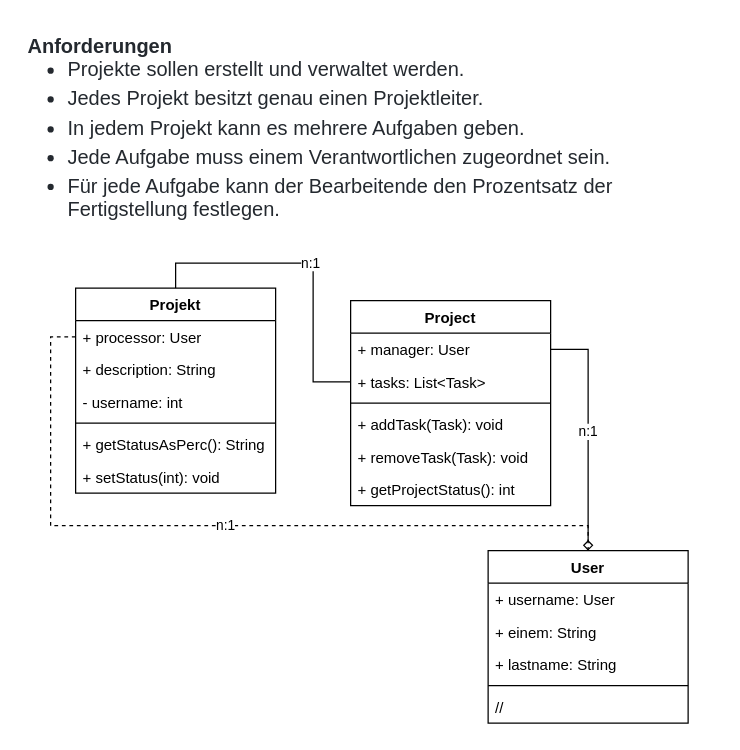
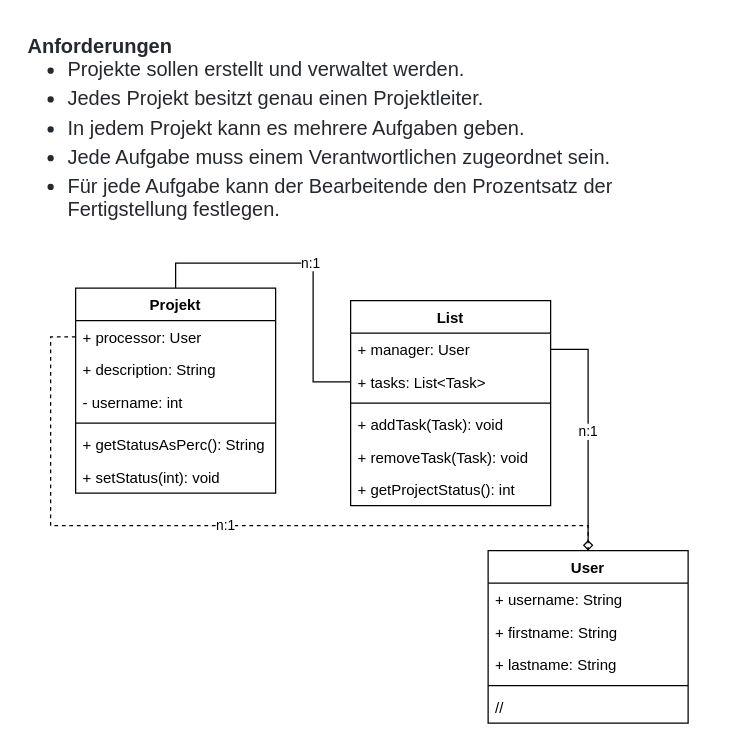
- <mxCell id="3" value="Project" style="swimlane;fontStyle=1;align=center;verticalAlign=top;childLayout=stackLayout;horizontal=1;startSize=26;horizontalStack=0;resizeParent=1;resizeParentMax=0;resizeLast=0;collapsible=1;marginBottom=0;" parent="1" vertex="1"><mxGeometry x="280" y="240" width="160" height="164" as="geometry" /></mxCell>
+ <mxCell id="3" value="List" style="swimlane;fontStyle=1;align=center;verticalAlign=top;childLayout=stackLayout;horizontal=1;startSize=26;horizontalStack=0;resizeParent=1;resizeParentMax=0;resizeLast=0;collapsible=1;marginBottom=0;" parent="1" vertex="1"><mxGeometry x="280" y="240" width="160" height="164" as="geometry" /></mxCell>
- <mxCell id="19" value="+ username: User" style="text;strokeColor=none;fillColor=none;align=left;verticalAlign=top;spacingLeft=4;spacingRight=4;overflow=hidden;rotatable=0;points=[[0,0.5],[1,0.5]];portConstraint=eastwest;" parent="18" vertex="1"><mxGeometry y="26" width="160" height="26" as="geometry" /></mxCell>
+ <mxCell id="19" value="+ username: String" style="text;strokeColor=none;fillColor=none;align=left;verticalAlign=top;spacingLeft=4;spacingRight=4;overflow=hidden;rotatable=0;points=[[0,0.5],[1,0.5]];portConstraint=eastwest;" parent="18" vertex="1"><mxGeometry y="26" width="160" height="26" as="geometry" /></mxCell>
- <mxCell id="20" value="+ einem: String" style="text;strokeColor=none;fillColor=none;align=left;verticalAlign=top;spacingLeft=4;spacingRight=4;overflow=hidden;rotatable=0;points=[[0,0.5],[1,0.5]];portConstraint=eastwest;" parent="18" vertex="1"><mxGeometry y="52" width="160" height="26" as="geometry" /></mxCell>
+ <mxCell id="20" value="+ firstname: String" style="text;strokeColor=none;fillColor=none;align=left;verticalAlign=top;spacingLeft=4;spacingRight=4;overflow=hidden;rotatable=0;points=[[0,0.5],[1,0.5]];portConstraint=eastwest;" parent="18" vertex="1"><mxGeometry y="52" width="160" height="26" as="geometry" /></mxCell>
